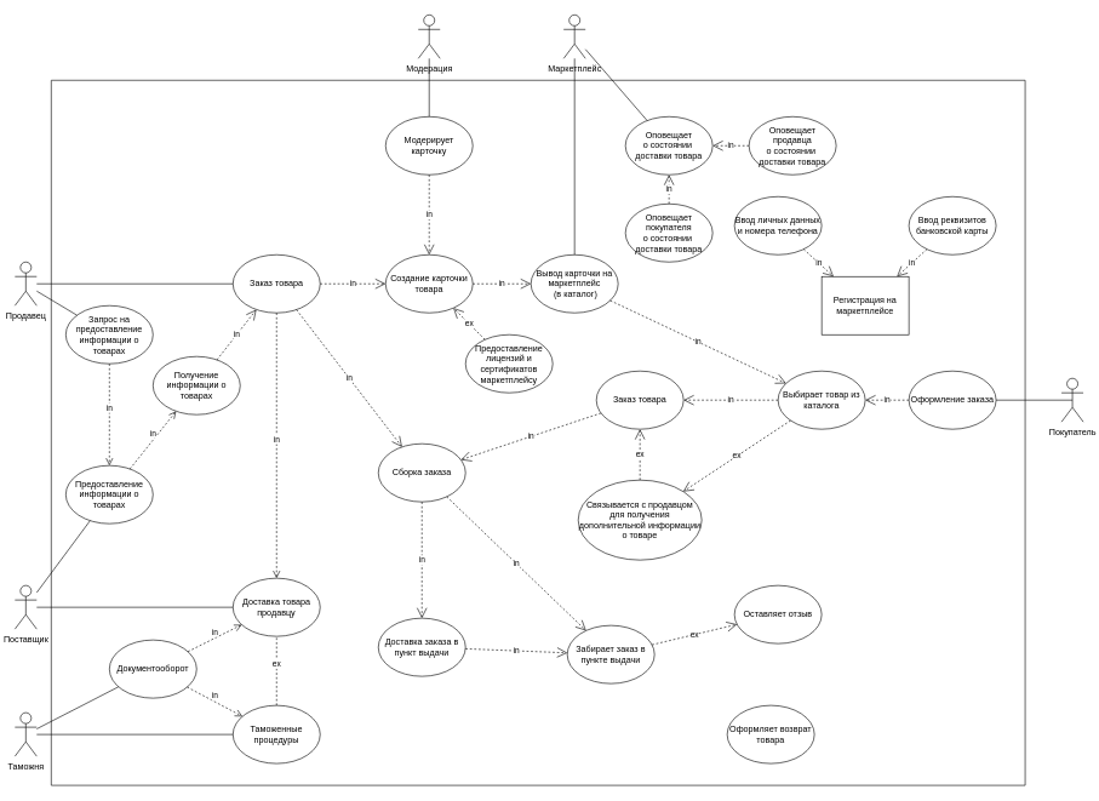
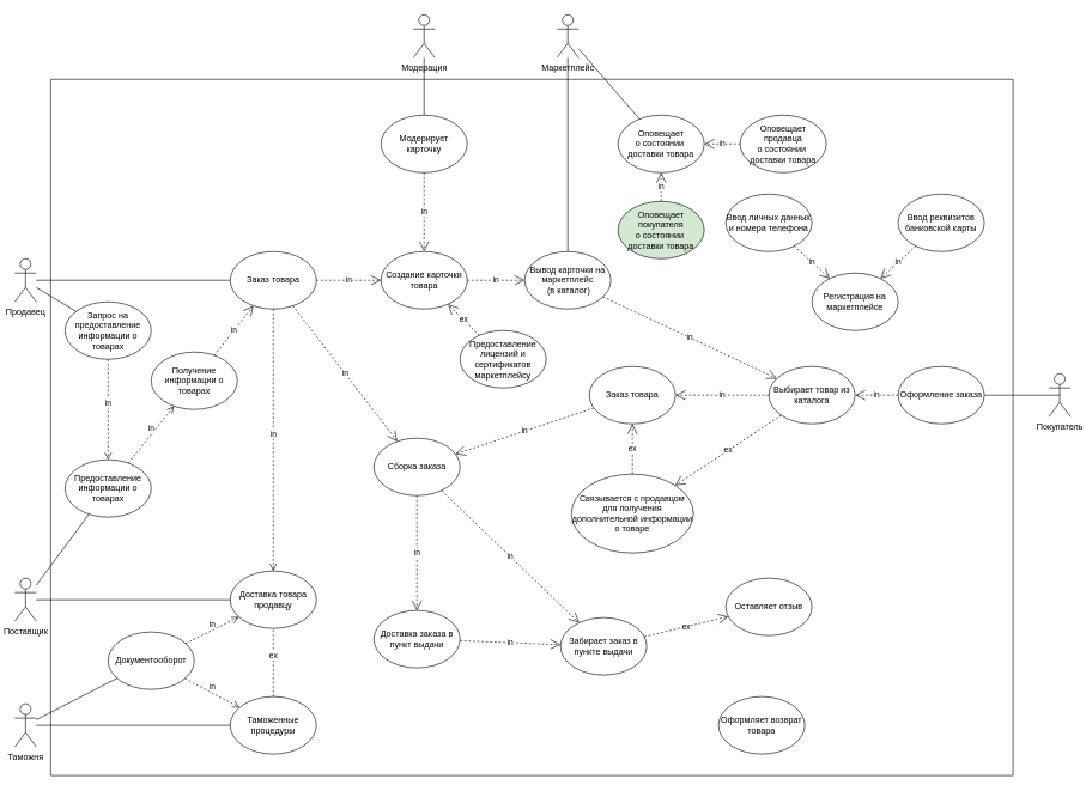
- <mxCell id="42" value="Оповещает&lt;br&gt;покупателя&lt;br&gt;о состоянии&amp;nbsp;&lt;br&gt;доставки товара" style="ellipse;whiteSpace=wrap;html=1;" vertex="1" parent="2"><mxGeometry x="790" y="170" width="120" height="80" as="geometry" /></mxCell>
+ <mxCell id="42" value="Оповещает&lt;br&gt;покупателя&lt;br&gt;о состоянии&amp;nbsp;&lt;br&gt;доставки товара" style="ellipse;whiteSpace=wrap;html=1;fillColor=#d5e8d4;" vertex="1" parent="2"><mxGeometry x="790" y="170" width="120" height="80" as="geometry" /></mxCell>
- <mxCell id="27" value="Регистрация на маркетплейсе" style="whiteSpace=wrap;html=1;rounded=0;" parent="2" vertex="1"><mxGeometry x="1060" y="270" width="120" height="80" as="geometry" /></mxCell>
+ <mxCell id="27" value="Регистрация на маркетплейсе" style="ellipse;whiteSpace=wrap;html=1;" parent="2" vertex="1"><mxGeometry x="1060" y="270" width="120" height="80" as="geometry" /></mxCell>
